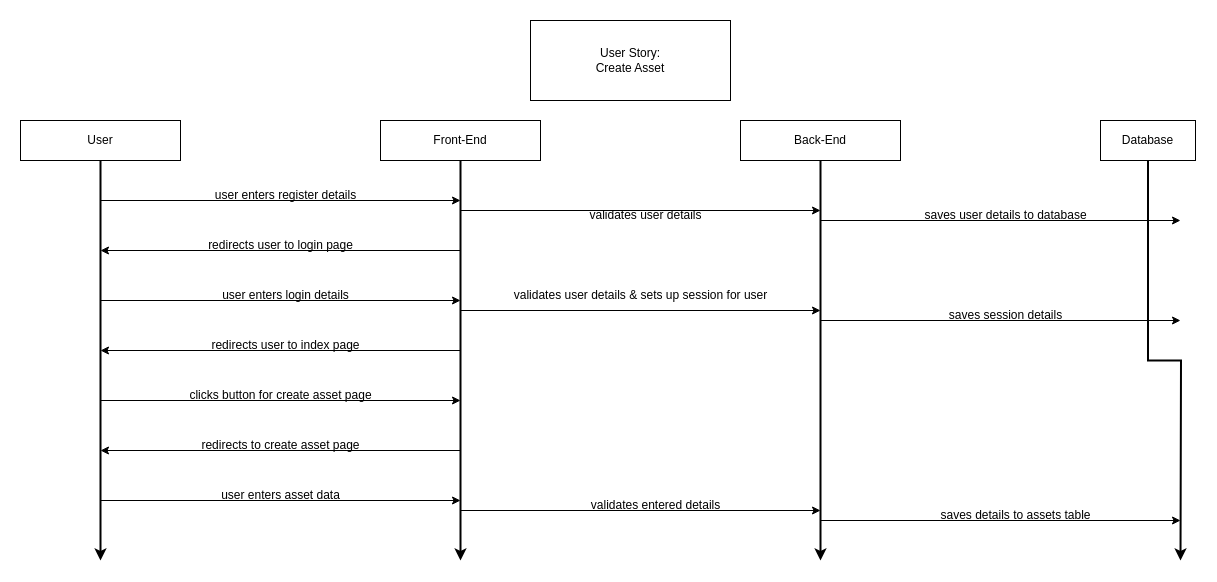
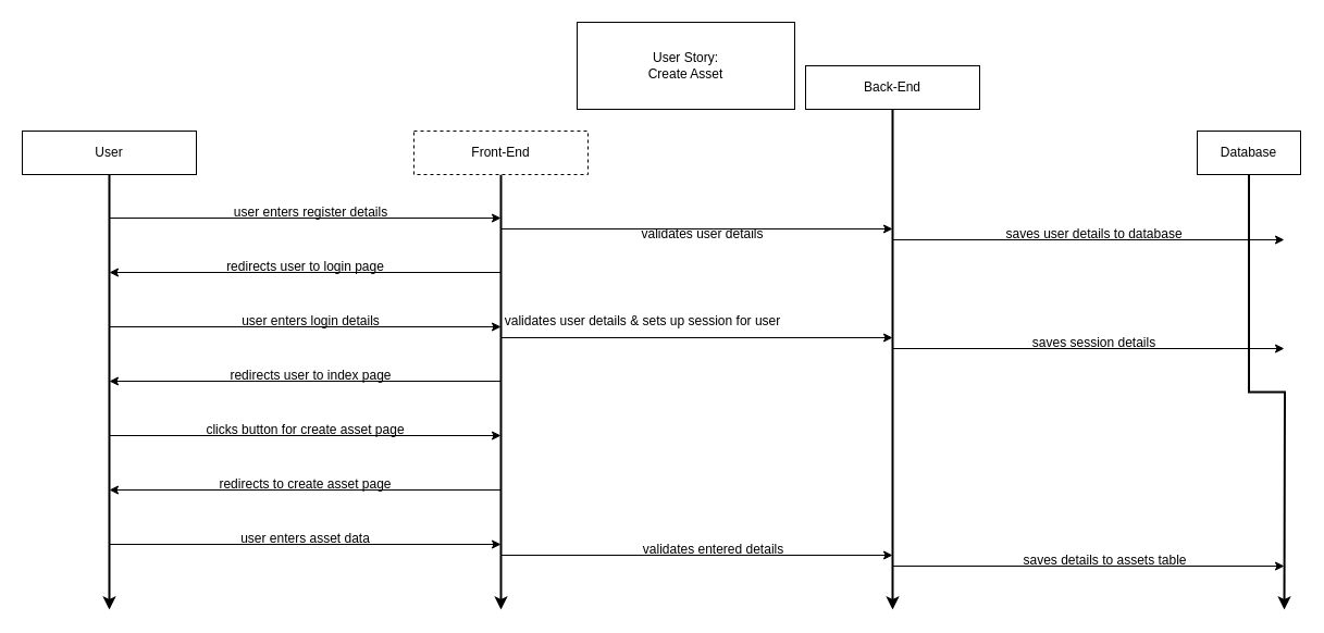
- <mxCell id="5" value="Front-End" style="rounded=0;whiteSpace=wrap;html=1;" vertex="1" parent="1"><mxGeometry x="380" y="120" width="160" height="40" as="geometry" /></mxCell>
+ <mxCell id="5" value="Front-End" style="rounded=0;whiteSpace=wrap;html=1;dashed=1;" vertex="1" parent="1"><mxGeometry x="380" y="120" width="160" height="40" as="geometry" /></mxCell>
- <mxCell id="7" value="Back-End" style="rounded=0;whiteSpace=wrap;html=1;" vertex="1" parent="1"><mxGeometry x="740" y="120" width="160" height="40" as="geometry" /></mxCell>
+ <mxCell id="7" value="Back-End" style="rounded=0;whiteSpace=wrap;html=1;" vertex="1" parent="1"><mxGeometry x="740" y="60" width="160" height="40" as="geometry" /></mxCell>
- <mxCell id="22" value="validates user details &amp;amp; sets up session for user" style="text;html=1;align=center;verticalAlign=middle;resizable=0;points=[];autosize=1;strokeColor=none;fillColor=none;" vertex="1" parent="1"><mxGeometry x="500" y="280" width="280" height="30" as="geometry" /></mxCell>
+ <mxCell id="22" value="validates user details &amp;amp; sets up session for user" style="text;html=1;align=center;verticalAlign=middle;resizable=0;points=[];autosize=1;strokeColor=none;fillColor=none;" vertex="1" parent="1"><mxGeometry x="450" y="280" width="280" height="30" as="geometry" /></mxCell>
